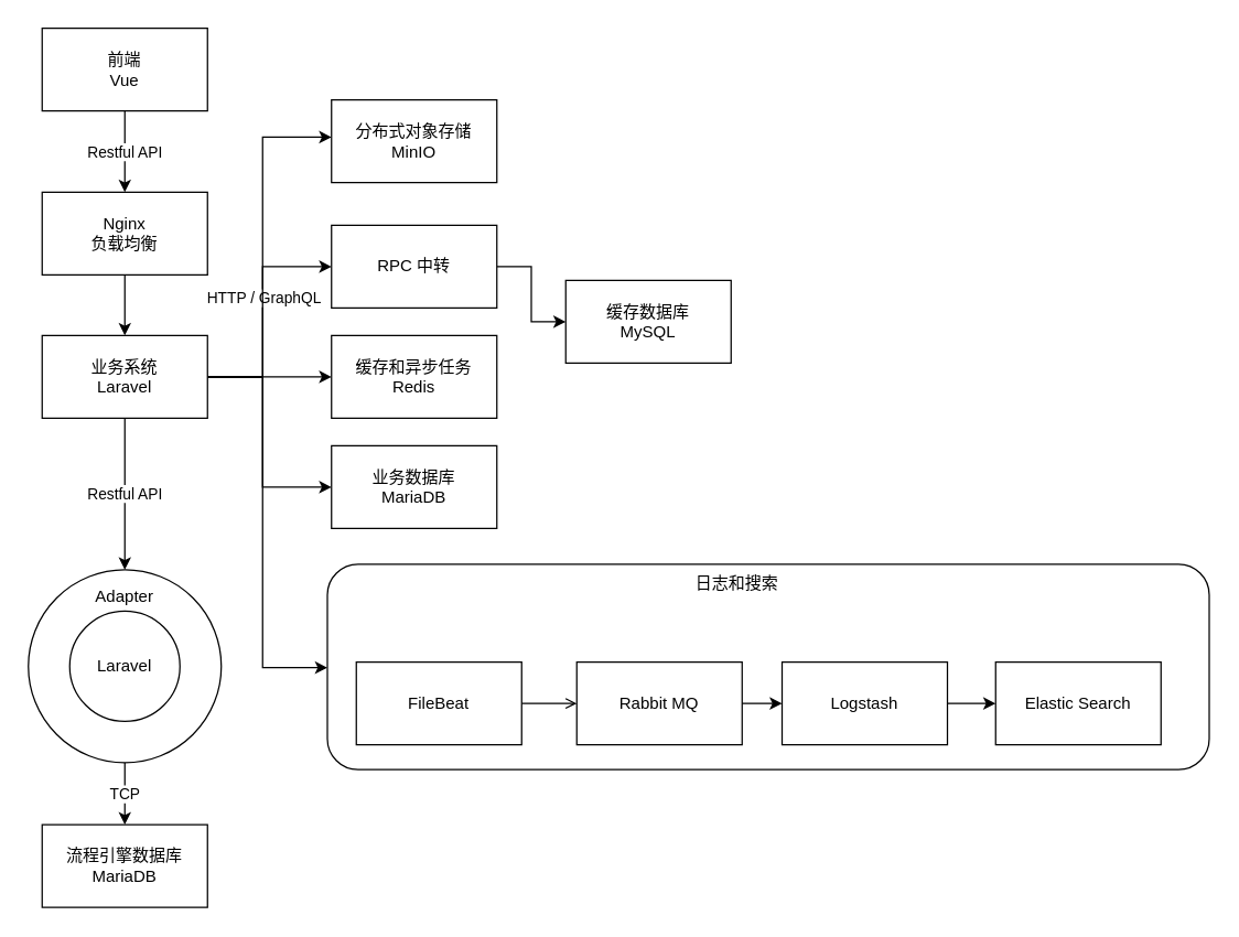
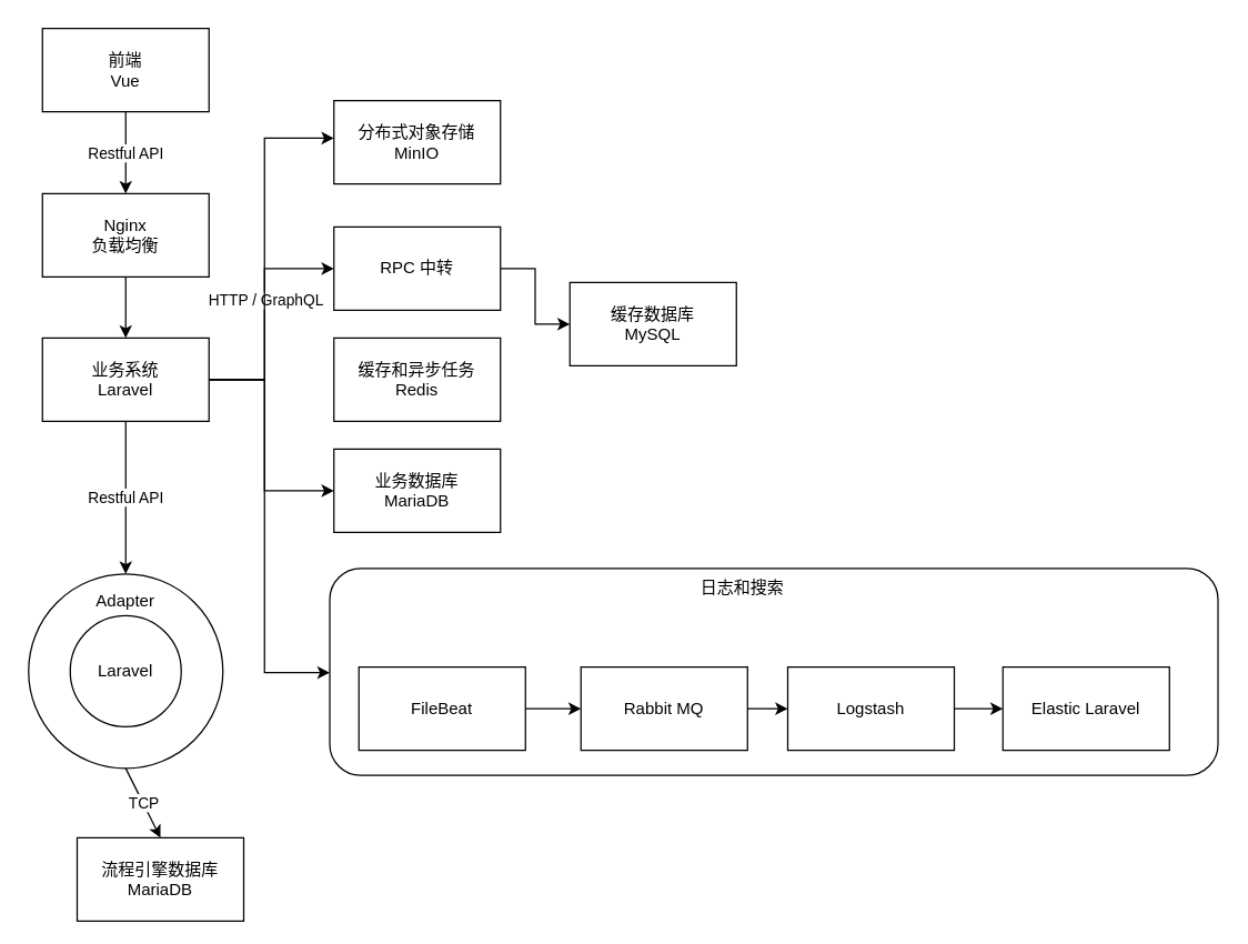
- <mxCell id="3" style="edgeStyle=orthogonalEdgeStyle;rounded=0;orthogonalLoop=1;jettySize=auto;html=1;entryX=0;entryY=0.5;entryDx=0;entryDy=0;" parent="1" source="8" target="10" edge="1"><mxGeometry relative="1" as="geometry" /></mxCell>
- <mxCell id="31" style="edgeStyle=orthogonalEdgeStyle;rounded=0;orthogonalLoop=1;jettySize=auto;html=1;endArrow=open;" parent="23" source="32" target="26" edge="1"><mxGeometry relative="1" as="geometry" /></mxCell>
+ <mxCell id="31" style="edgeStyle=orthogonalEdgeStyle;rounded=0;orthogonalLoop=1;jettySize=auto;html=1;" parent="23" source="32" target="26" edge="1"><mxGeometry relative="1" as="geometry" /></mxCell>
- <mxCell id="29" value="Elastic Search" style="rounded=0;whiteSpace=wrap;html=1;" parent="23" vertex="1"><mxGeometry x="485" y="71" width="120" height="60" as="geometry" /></mxCell>
+ <mxCell id="29" value="Elastic Laravel" style="rounded=0;whiteSpace=wrap;html=1;" parent="23" vertex="1"><mxGeometry x="485" y="71" width="120" height="60" as="geometry" /></mxCell>
- <mxCell id="21" value="流程引擎数据库&lt;br&gt;MariaDB" style="rounded=0;whiteSpace=wrap;html=1;" parent="1" vertex="1"><mxGeometry x="30" y="598" width="120" height="60" as="geometry" /></mxCell>
+ <mxCell id="21" value="流程引擎数据库&lt;br&gt;MariaDB" style="rounded=0;whiteSpace=wrap;html=1;" parent="1" vertex="1"><mxGeometry x="55" y="603" width="120" height="60" as="geometry" /></mxCell>
